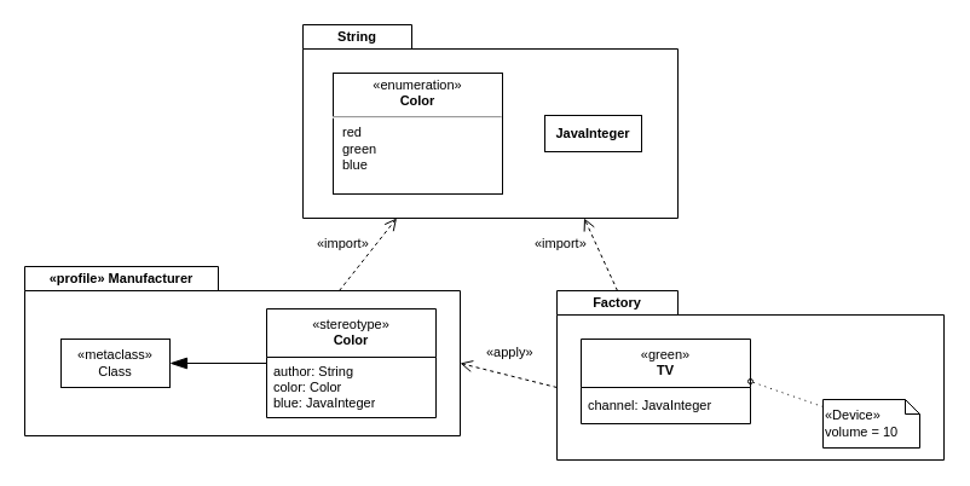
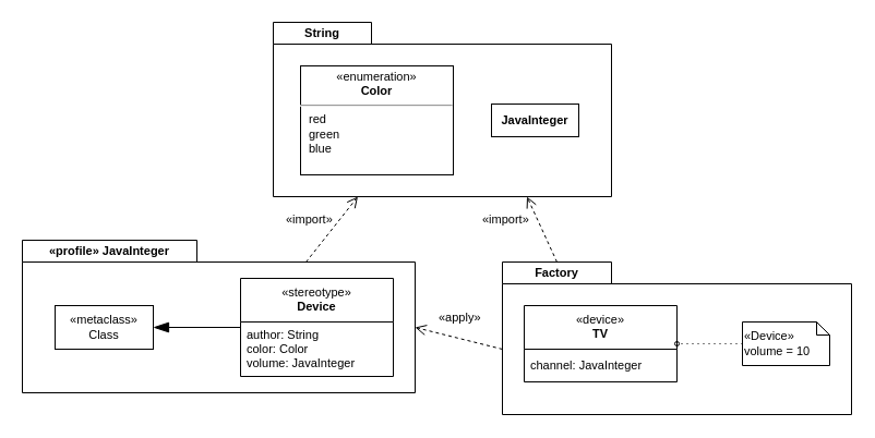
- <mxCell id="10" value="«profile» Manufacturer" style="shape=folder;fontStyle=1;tabWidth=160;tabHeight=20;tabPosition=left;html=1;boundedLbl=1;labelInHeader=1;container=1;collapsible=0;recursiveResize=0;whiteSpace=wrap;fontFamily=Helvetica;fontSize=11;fontColor=default;" vertex="1" parent="1"><mxGeometry y="220" width="360" height="140" as="geometry" x="20" /></mxCell>
+ <mxCell id="10" value="«profile» JavaInteger" style="shape=folder;fontStyle=1;tabWidth=160;tabHeight=20;tabPosition=left;html=1;boundedLbl=1;labelInHeader=1;container=1;collapsible=0;recursiveResize=0;whiteSpace=wrap;fontFamily=Helvetica;fontSize=11;fontColor=default;" vertex="1" parent="1"><mxGeometry y="220" width="360" height="140" as="geometry" x="20" /></mxCell>
- <mxCell id="13" value="«stereotype»&lt;br&gt;&lt;b&gt;Color&lt;/b&gt;" style="swimlane;fontStyle=0;align=center;verticalAlign=top;childLayout=stackLayout;horizontal=1;startSize=40;horizontalStack=0;resizeParent=1;resizeParentMax=0;resizeLast=0;collapsible=0;marginBottom=0;html=1;whiteSpace=wrap;fontFamily=Helvetica;fontSize=11;fontColor=default;" vertex="1" parent="10"><mxGeometry x="200" y="35" width="140" height="90" as="geometry" /></mxCell>
+ <mxCell id="13" value="«stereotype»&lt;br&gt;&lt;b&gt;Device&lt;/b&gt;" style="swimlane;fontStyle=0;align=center;verticalAlign=top;childLayout=stackLayout;horizontal=1;startSize=40;horizontalStack=0;resizeParent=1;resizeParentMax=0;resizeLast=0;collapsible=0;marginBottom=0;html=1;whiteSpace=wrap;fontFamily=Helvetica;fontSize=11;fontColor=default;" vertex="1" parent="10"><mxGeometry x="200" y="35" width="140" height="90" as="geometry" /></mxCell>
- <mxCell id="3" value="«green»&lt;br&gt;&lt;b&gt;TV&lt;/b&gt;" style="swimlane;fontStyle=0;align=center;verticalAlign=top;childLayout=stackLayout;horizontal=1;startSize=40;horizontalStack=0;resizeParent=1;resizeParentMax=0;resizeLast=0;collapsible=0;marginBottom=0;html=1;whiteSpace=wrap;fontFamily=Helvetica;fontSize=11;fontColor=default;" vertex="1" parent="2"><mxGeometry x="20" y="40" width="140" height="70" as="geometry" /></mxCell>
+ <mxCell id="3" value="«device»&lt;br&gt;&lt;b&gt;TV&lt;/b&gt;" style="swimlane;fontStyle=0;align=center;verticalAlign=top;childLayout=stackLayout;horizontal=1;startSize=40;horizontalStack=0;resizeParent=1;resizeParentMax=0;resizeLast=0;collapsible=0;marginBottom=0;html=1;whiteSpace=wrap;fontFamily=Helvetica;fontSize=11;fontColor=default;" vertex="1" parent="2"><mxGeometry x="20" y="40" width="140" height="70" as="geometry" /></mxCell>
- <mxCell id="14" value="author: String&lt;br&gt;color: Color&lt;br&gt;blue: JavaInteger" style="text;html=1;strokeColor=none;fillColor=none;align=left;verticalAlign=middle;spacingLeft=4;spacingRight=4;overflow=hidden;rotatable=0;points=[[0,0.5],[1,0.5]];portConstraint=eastwest;whiteSpace=wrap;fontSize=11;fontFamily=Helvetica;fontColor=default;" vertex="1" parent="13"><mxGeometry y="40" width="140" height="50" as="geometry" /></mxCell>
+ <mxCell id="14" value="author: String&lt;br&gt;color: Color&lt;br&gt;volume: JavaInteger" style="text;html=1;strokeColor=none;fillColor=none;align=left;verticalAlign=middle;spacingLeft=4;spacingRight=4;overflow=hidden;rotatable=0;points=[[0,0.5],[1,0.5]];portConstraint=eastwest;whiteSpace=wrap;fontSize=11;fontFamily=Helvetica;fontColor=default;" vertex="1" parent="13"><mxGeometry y="40" width="140" height="50" as="geometry" /></mxCell>
- <mxCell id="6" value="«Device»&lt;br&gt;volume = 10" style="shape=note2;boundedLbl=1;whiteSpace=wrap;html=1;size=12;verticalAlign=middle;align=left;fontFamily=Helvetica;fontSize=11;fontColor=default;" vertex="1" parent="2"><mxGeometry x="220" y="90" width="80" height="40" as="geometry" /></mxCell>
+ <mxCell id="6" value="«Device»&lt;br&gt;volume = 10" style="shape=note2;boundedLbl=1;whiteSpace=wrap;html=1;size=12;verticalAlign=middle;align=left;fontFamily=Helvetica;fontSize=11;fontColor=default;" vertex="1" parent="2"><mxGeometry x="220" y="55" width="80" height="40" as="geometry" /></mxCell>
